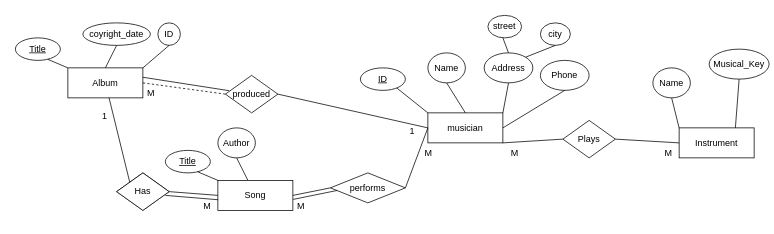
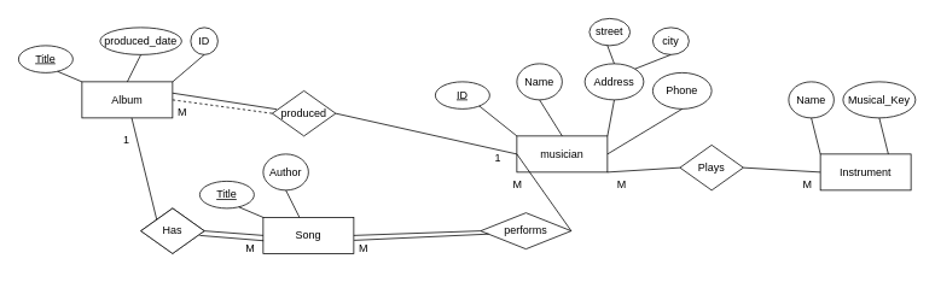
- <mxCell id="54" value="coyright_date" style="ellipse;whiteSpace=wrap;html=1;align=center;" vertex="1" parent="1"><mxGeometry x="110" y="30" width="90" height="30" as="geometry" /></mxCell>
+ <mxCell id="54" value="produced_date" style="ellipse;whiteSpace=wrap;html=1;align=center;" vertex="1" parent="1"><mxGeometry x="110" y="30" width="90" height="30" as="geometry" /></mxCell>
- <mxCell id="18" value="Musical_Key" style="ellipse;whiteSpace=wrap;html=1;align=center;" vertex="1" parent="1"><mxGeometry x="945" y="65" width="80" height="40" as="geometry" /></mxCell>
+ <mxCell id="18" value="Musical_Key" style="ellipse;whiteSpace=wrap;html=1;align=center;" vertex="1" parent="1"><mxGeometry x="930" y="90" width="80" height="40" as="geometry" /></mxCell>
- <mxCell id="42" value="performs" style="shape=rhombus;perimeter=rhombusPerimeter;whiteSpace=wrap;html=1;align=center;" vertex="1" parent="1"><mxGeometry x="440" y="230" width="100" height="40" as="geometry" /></mxCell>
+ <mxCell id="42" value="performs" style="shape=rhombus;perimeter=rhombusPerimeter;whiteSpace=wrap;html=1;align=center;" vertex="1" parent="1"><mxGeometry x="530" y="235" width="100" height="40" as="geometry" /></mxCell>
